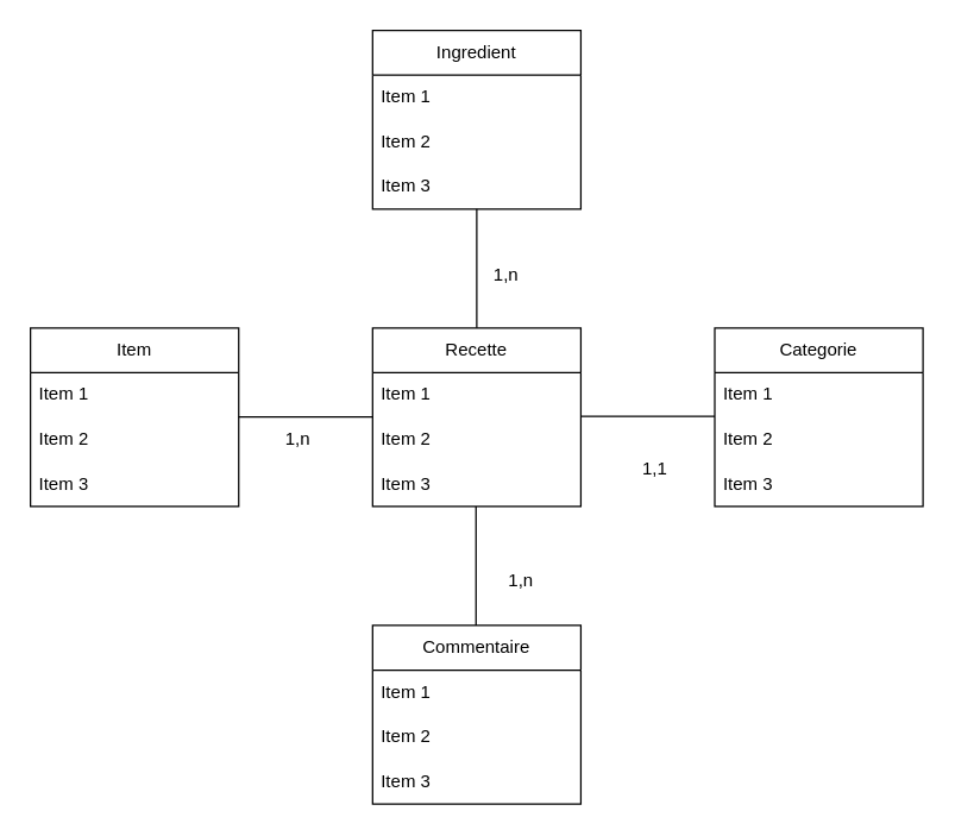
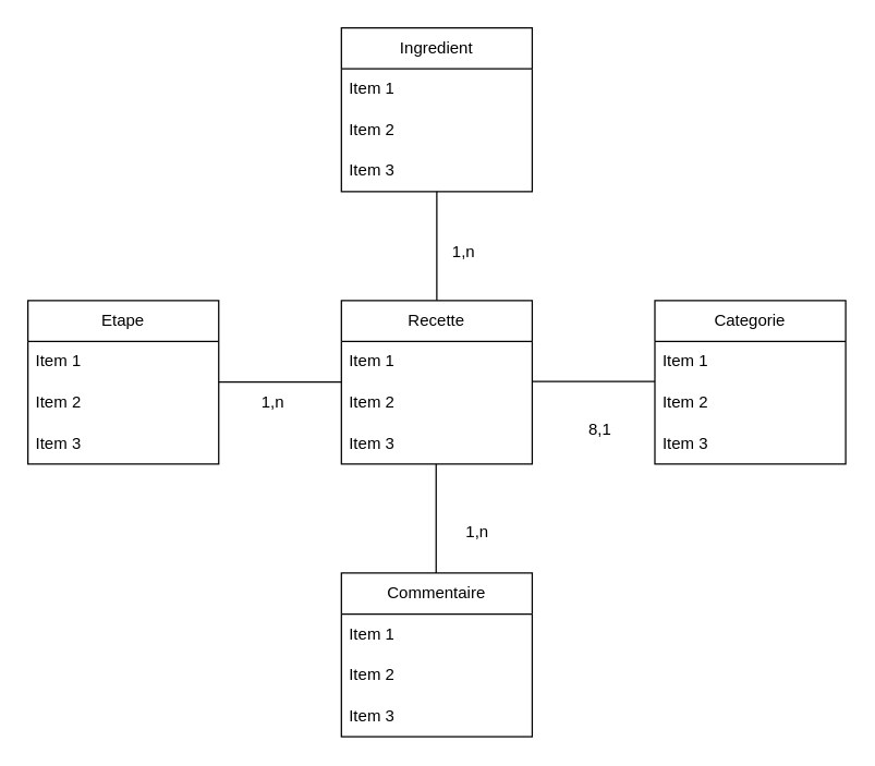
- <mxCell id="18" value="Item" style="swimlane;fontStyle=0;childLayout=stackLayout;horizontal=1;startSize=30;horizontalStack=0;resizeParent=1;resizeParentMax=0;resizeLast=0;collapsible=1;marginBottom=0;whiteSpace=wrap;html=1;" vertex="1" parent="1"><mxGeometry x="20" y="220" width="140" height="120" as="geometry" /></mxCell>
+ <mxCell id="18" value="Etape" style="swimlane;fontStyle=0;childLayout=stackLayout;horizontal=1;startSize=30;horizontalStack=0;resizeParent=1;resizeParentMax=0;resizeLast=0;collapsible=1;marginBottom=0;whiteSpace=wrap;html=1;" vertex="1" parent="1"><mxGeometry x="20" y="220" width="140" height="120" as="geometry" /></mxCell>
- <mxCell id="27" value="1,1" style="text;html=1;align=center;verticalAlign=middle;whiteSpace=wrap;rounded=0;" vertex="1" parent="1"><mxGeometry x="410" y="300" width="60" height="30" as="geometry" /></mxCell>
+ <mxCell id="27" value="8,1" style="text;html=1;align=center;verticalAlign=middle;whiteSpace=wrap;rounded=0;" vertex="1" parent="1"><mxGeometry x="410" y="300" width="60" height="30" as="geometry" /></mxCell>
